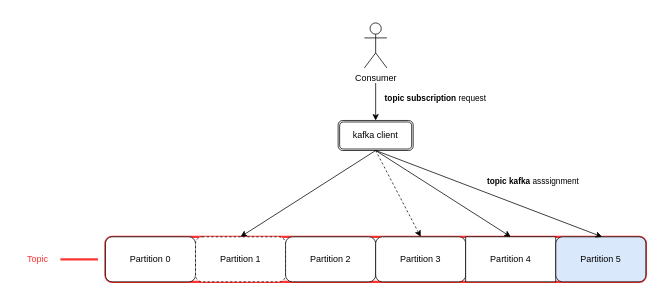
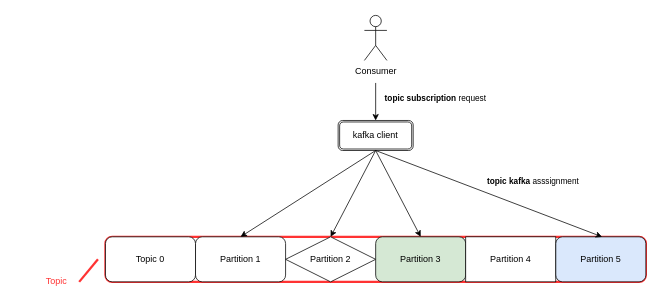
- <mxCell id="11" value="Consumer" style="shape=umlActor;verticalLabelPosition=bottom;verticalAlign=top;html=1;outlineConnect=0;" vertex="1" parent="1"><mxGeometry x="485" y="30" width="30" height="60" as="geometry" /></mxCell>
+ <mxCell id="11" value="Consumer" style="shape=umlActor;verticalLabelPosition=bottom;verticalAlign=top;html=1;outlineConnect=0;" vertex="1" parent="1"><mxGeometry x="485" y="20" width="30" height="60" as="geometry" /></mxCell>
+ <mxCell id="16" value="" style="endArrow=classic;html=1;exitX=0.5;exitY=1;exitDx=0;exitDy=0;entryX=0.5;entryY=0;entryDx=0;entryDy=0;" edge="1" parent="1" source="12" target="5"><mxGeometry width="50" height="50" relative="1" as="geometry"><mxPoint x="490" y="310" as="sourcePoint" /><mxPoint x="540" y="260" as="targetPoint" /></mxGeometry></mxCell>
- <mxCell id="17" value="" style="endArrow=classic;html=1;exitX=0.5;exitY=1;exitDx=0;exitDy=0;entryX=0.5;entryY=0;entryDx=0;entryDy=0;dashed=1;" edge="1" parent="1" source="12" target="6"><mxGeometry width="50" height="50" relative="1" as="geometry"><mxPoint x="530" y="310" as="sourcePoint" /><mxPoint x="580" y="260" as="targetPoint" /></mxGeometry></mxCell>
+ <mxCell id="17" value="" style="endArrow=classic;html=1;exitX=0.5;exitY=1;exitDx=0;exitDy=0;entryX=0.5;entryY=0;entryDx=0;entryDy=0;" edge="1" parent="1" source="12" target="6"><mxGeometry width="50" height="50" relative="1" as="geometry"><mxPoint x="530" y="310" as="sourcePoint" /><mxPoint x="580" y="260" as="targetPoint" /></mxGeometry></mxCell>
- <mxCell id="18" value="" style="endArrow=classic;html=1;exitX=0.5;exitY=1;exitDx=0;exitDy=0;entryX=0.5;entryY=0;entryDx=0;entryDy=0;" edge="1" parent="1" source="12" target="7"><mxGeometry width="50" height="50" relative="1" as="geometry"><mxPoint x="610" y="300" as="sourcePoint" /><mxPoint x="660" y="250" as="targetPoint" /></mxGeometry></mxCell>
- <mxCell id="10" value="&lt;font color=&quot;#ff3333&quot;&gt;Topic&lt;/font&gt;" style="text;html=1;strokeColor=none;fillColor=none;align=center;verticalAlign=middle;whiteSpace=wrap;rounded=0;" vertex="1" parent="1"><mxGeometry x="20" y="330" width="60" height="30" as="geometry" /></mxCell>
+ <mxCell id="10" value="&lt;font color=&quot;#ff3333&quot;&gt;Topic&lt;/font&gt;" style="text;html=1;strokeColor=none;fillColor=none;align=center;verticalAlign=middle;whiteSpace=wrap;rounded=0;" vertex="1" parent="1"><mxGeometry x="45" y="360" width="60" height="30" as="geometry" /></mxCell>
- <mxCell id="3" value="Partition 0" style="rounded=1;whiteSpace=wrap;html=1;" vertex="1" parent="1"><mxGeometry x="140" y="315" width="120" height="60" as="geometry" /></mxCell>
+ <mxCell id="3" value="Topic 0" style="rounded=1;whiteSpace=wrap;html=1;" vertex="1" parent="1"><mxGeometry x="140" y="315" width="120" height="60" as="geometry" /></mxCell>
- <mxCell id="4" value="&lt;span&gt;Partition 1&lt;/span&gt;" style="rounded=1;whiteSpace=wrap;html=1;dashed=1;" vertex="1" parent="1"><mxGeometry x="260" y="315" width="120" height="60" as="geometry" /></mxCell>
+ <mxCell id="4" value="&lt;span&gt;Partition 1&lt;/span&gt;" style="rounded=1;whiteSpace=wrap;html=1;" vertex="1" parent="1"><mxGeometry x="260" y="315" width="120" height="60" as="geometry" /></mxCell>
- <mxCell id="5" value="&lt;span&gt;Partition 2&lt;/span&gt;" style="rounded=1;whiteSpace=wrap;html=1;" vertex="1" parent="1"><mxGeometry x="380" y="315" width="120" height="60" as="geometry" /></mxCell>
+ <mxCell id="5" value="&lt;span&gt;Partition 2&lt;/span&gt;" style="rhombus;whiteSpace=wrap;html=1;" vertex="1" parent="1"><mxGeometry x="380" y="315" width="120" height="60" as="geometry" /></mxCell>
- <mxCell id="6" value="&lt;span&gt;Partition 3&lt;/span&gt;" style="rounded=1;whiteSpace=wrap;html=1;" vertex="1" parent="1"><mxGeometry x="500" y="315" width="120" height="60" as="geometry" /></mxCell>
+ <mxCell id="6" value="&lt;span&gt;Partition 3&lt;/span&gt;" style="rounded=1;whiteSpace=wrap;html=1;fillColor=#d5e8d4;" vertex="1" parent="1"><mxGeometry x="500" y="315" width="120" height="60" as="geometry" /></mxCell>
